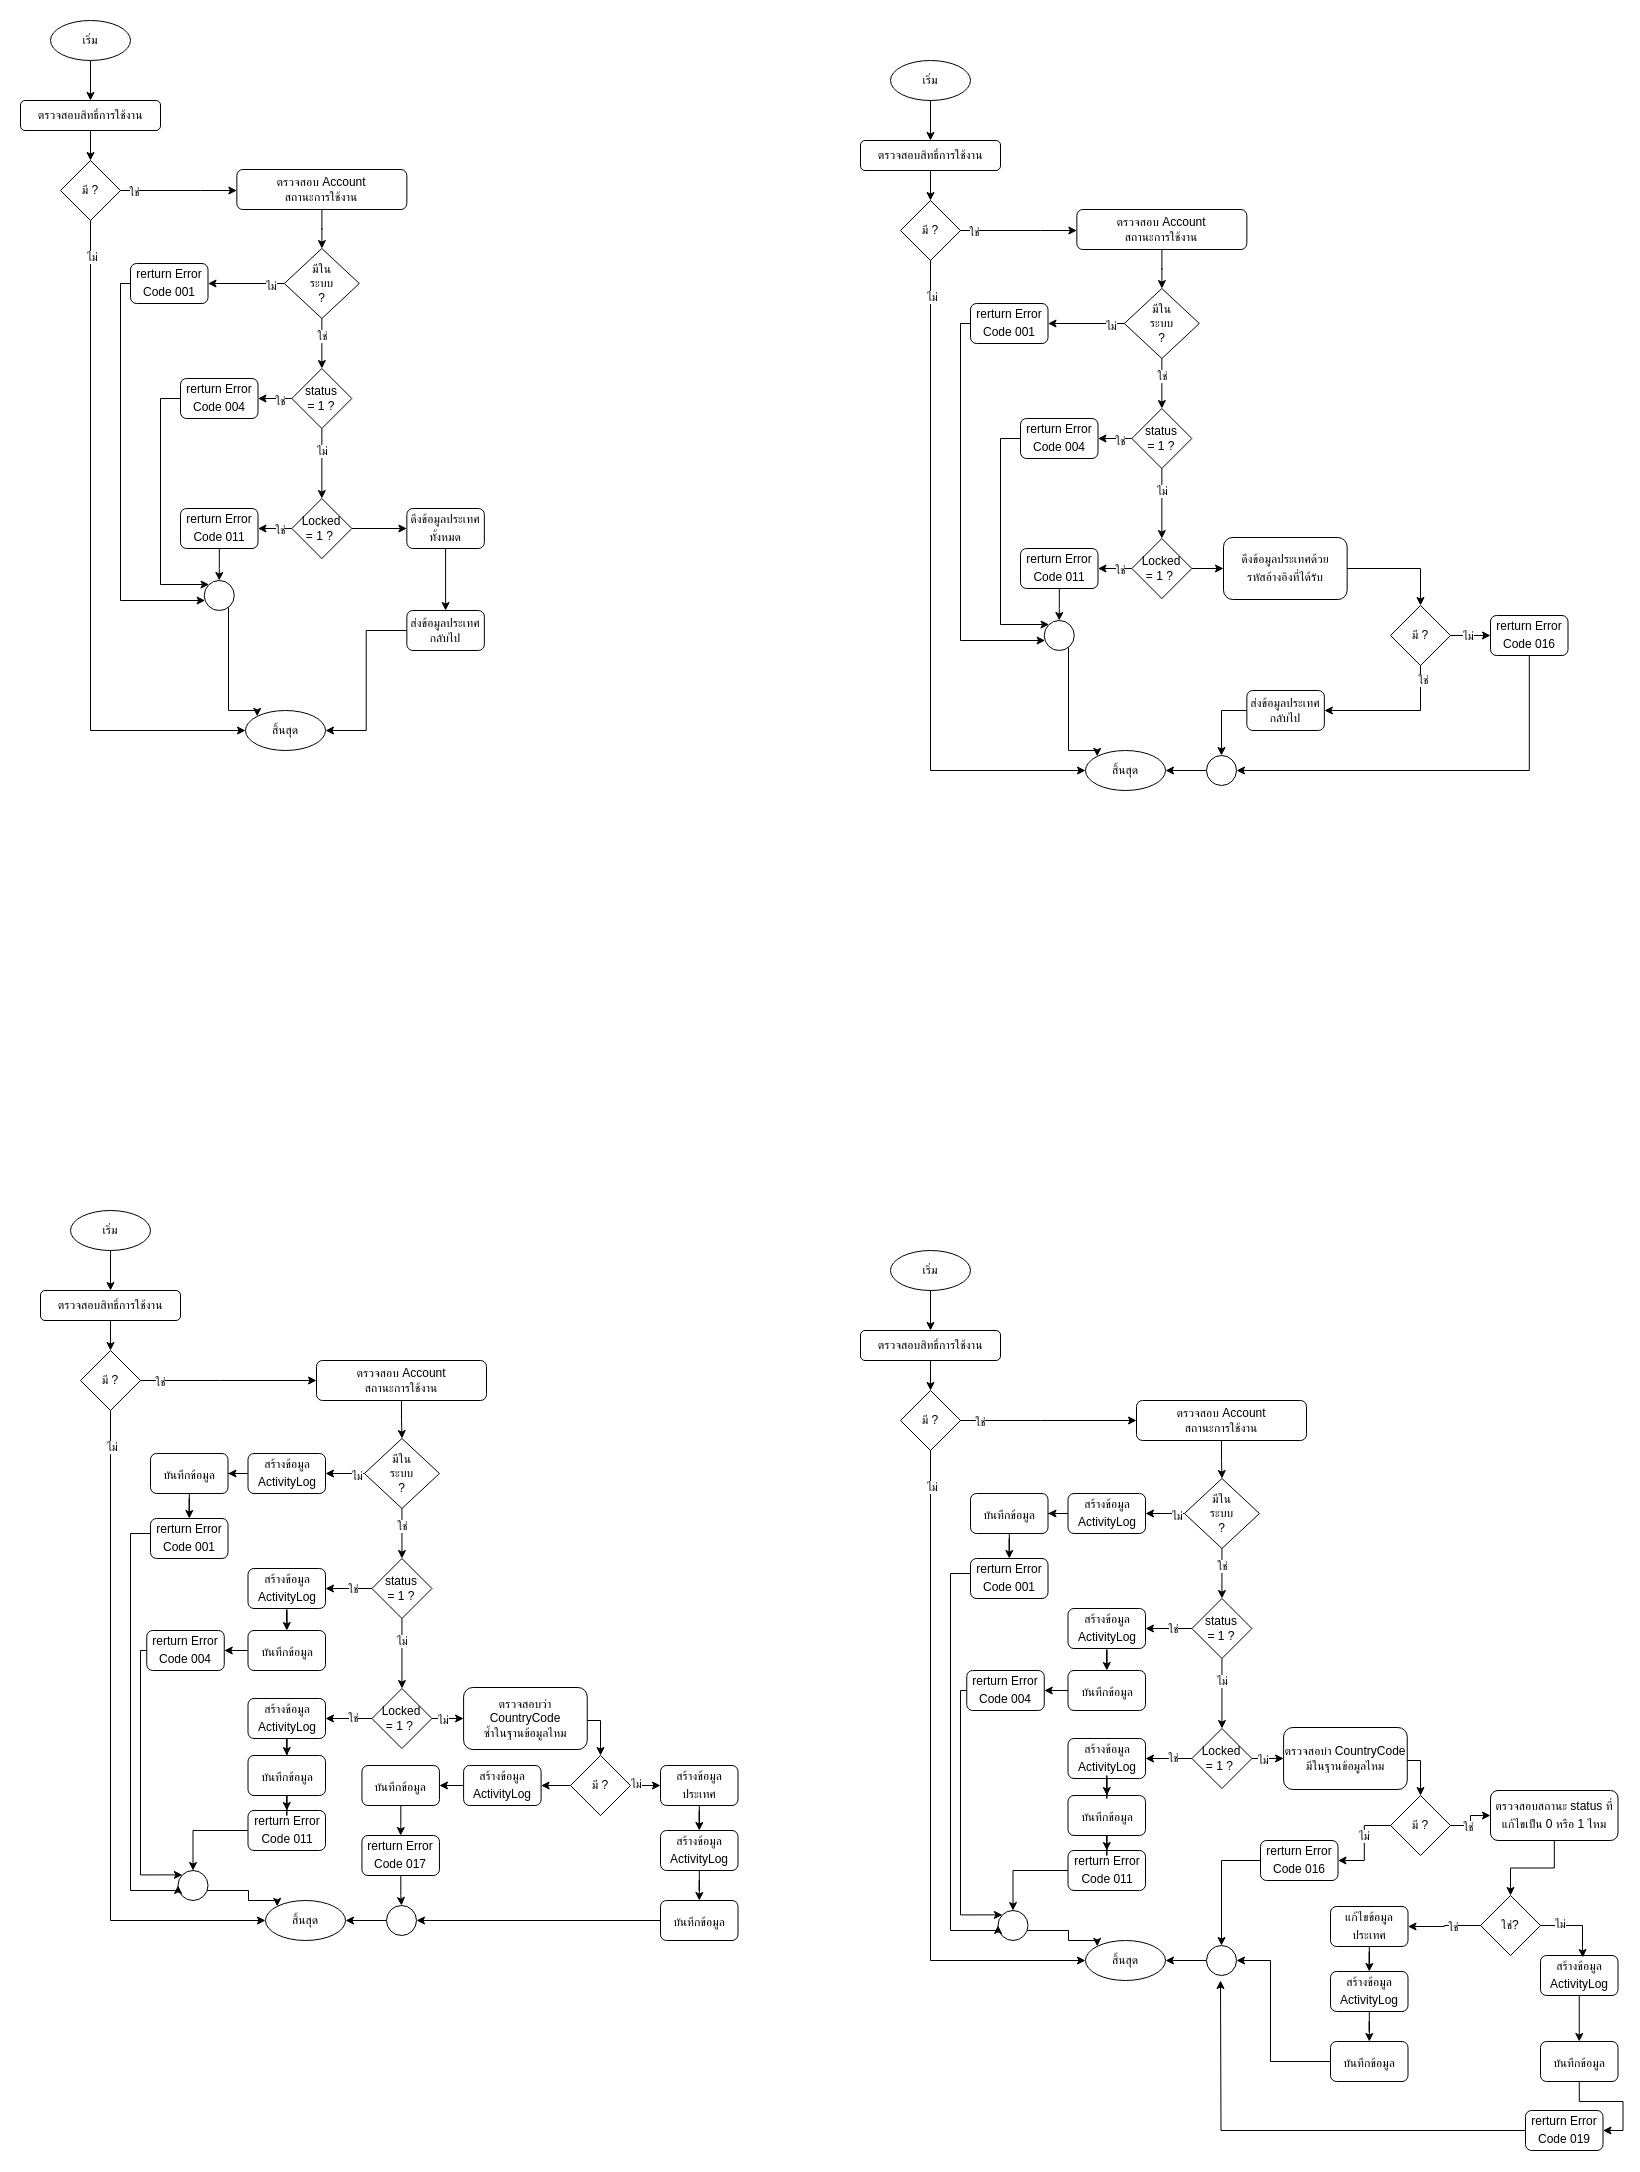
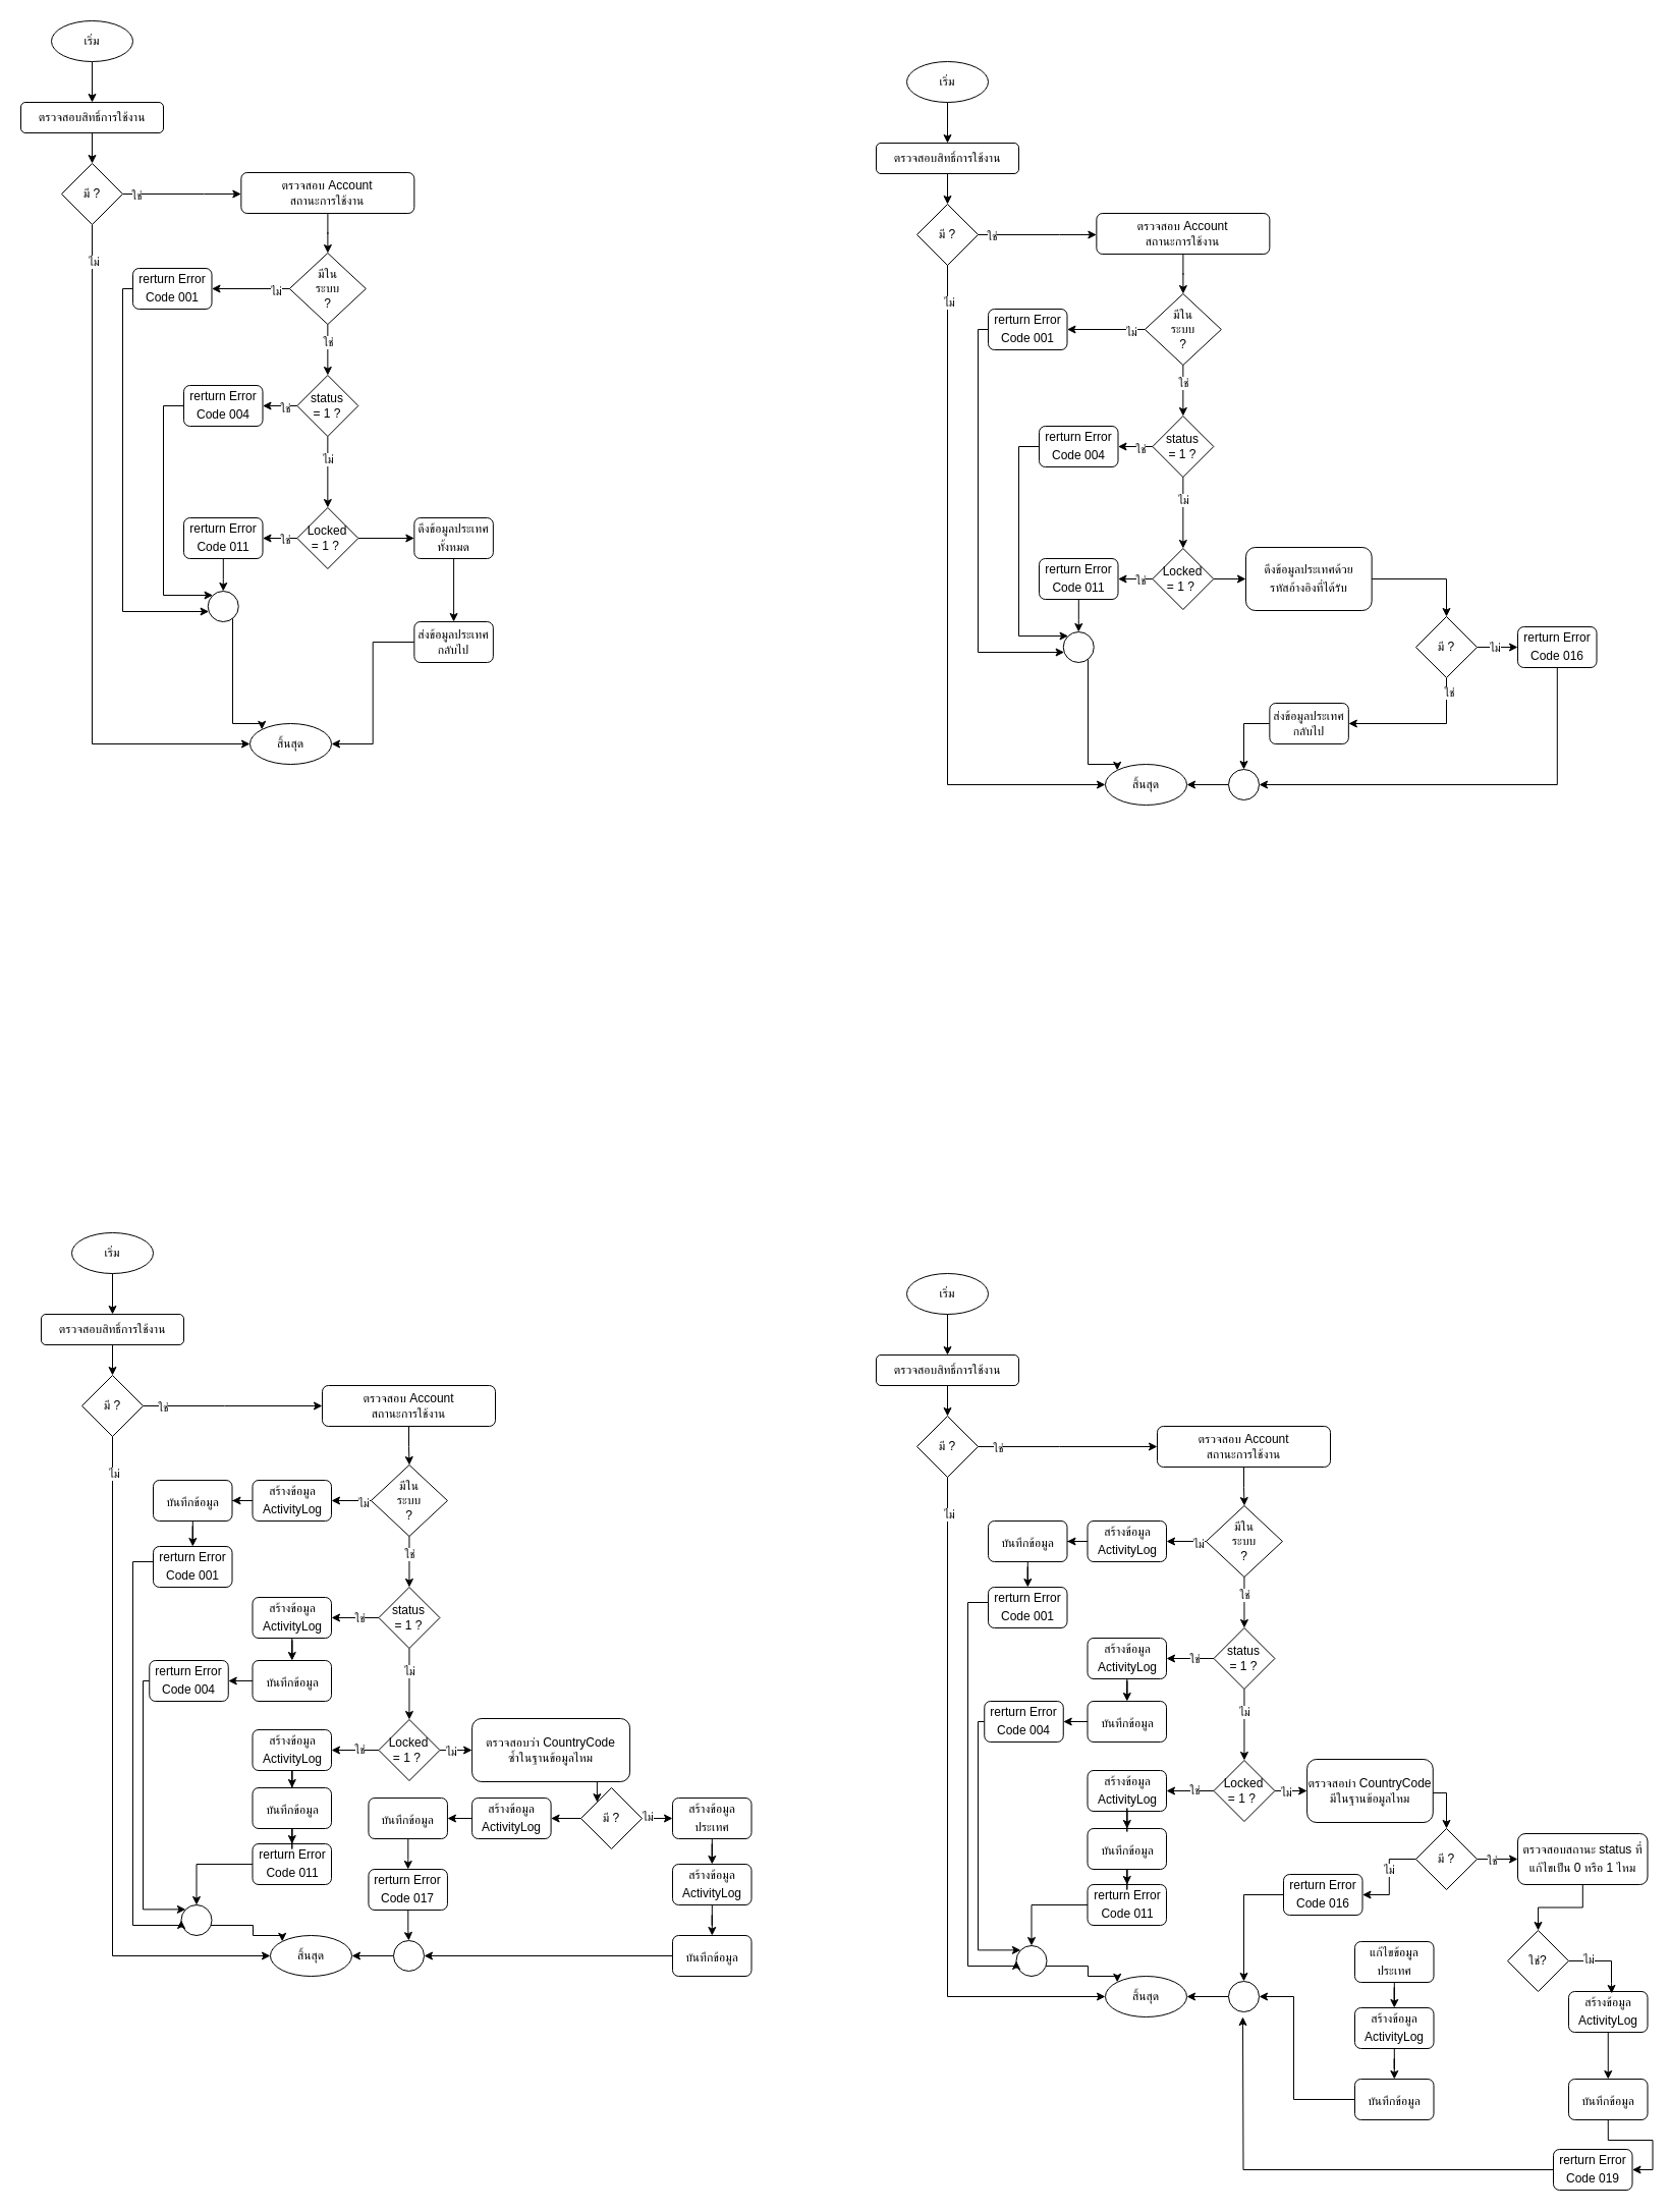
- <mxCell id="131" value="ตรวจสอบว่า CountryCode &lt;br&gt;ซ้ำในฐานข้อมูลไหม" style="rounded=1;whiteSpace=wrap;html=1;" parent="1" vertex="1"><mxGeometry x="463.1" y="1687" width="123.65" height="62" as="geometry" /></mxCell>
+ <mxCell id="131" value="ตรวจสอบว่า CountryCode &lt;br&gt;ซ้ำในฐานข้อมูลไหม" style="rounded=1;whiteSpace=wrap;html=1;" parent="1" vertex="1"><mxGeometry x="463.1" y="1687" width="155" height="62" as="geometry" /></mxCell>
- <mxCell id="208" value="ตรวจสอบสถานะ status ที่แก้ไขเป็น 0 หรือ 1 ไหม&lt;span style=&quot;font-size: medium; text-align: start;&quot;&gt;&lt;/span&gt;" style="rounded=1;whiteSpace=wrap;html=1;" parent="1" vertex="1"><mxGeometry x="1490" y="1790" width="127.5" height="50" as="geometry" /></mxCell>
+ <mxCell id="208" value="ตรวจสอบสถานะ status ที่แก้ไขเป็น 0 หรือ 1 ไหม&lt;span style=&quot;font-size: medium; text-align: start;&quot;&gt;&lt;/span&gt;" style="rounded=1;whiteSpace=wrap;html=1;" parent="1" vertex="1"><mxGeometry x="1490" y="1800" width="127.5" height="50" as="geometry" /></mxCell>
- <mxCell id="220" value="" style="edgeStyle=orthogonalEdgeStyle;rounded=0;orthogonalLoop=1;jettySize=auto;html=1;" parent="1" source="224" target="215" edge="1"><mxGeometry relative="1" as="geometry" /></mxCell>
- <mxCell id="221" value="ใช่" style="edgeLabel;html=1;align=center;verticalAlign=middle;resizable=0;points=[];" parent="220" vertex="1" connectable="0"><mxGeometry x="-0.225" y="1" relative="1" as="geometry"><mxPoint as="offset" /></mxGeometry></mxCell>
